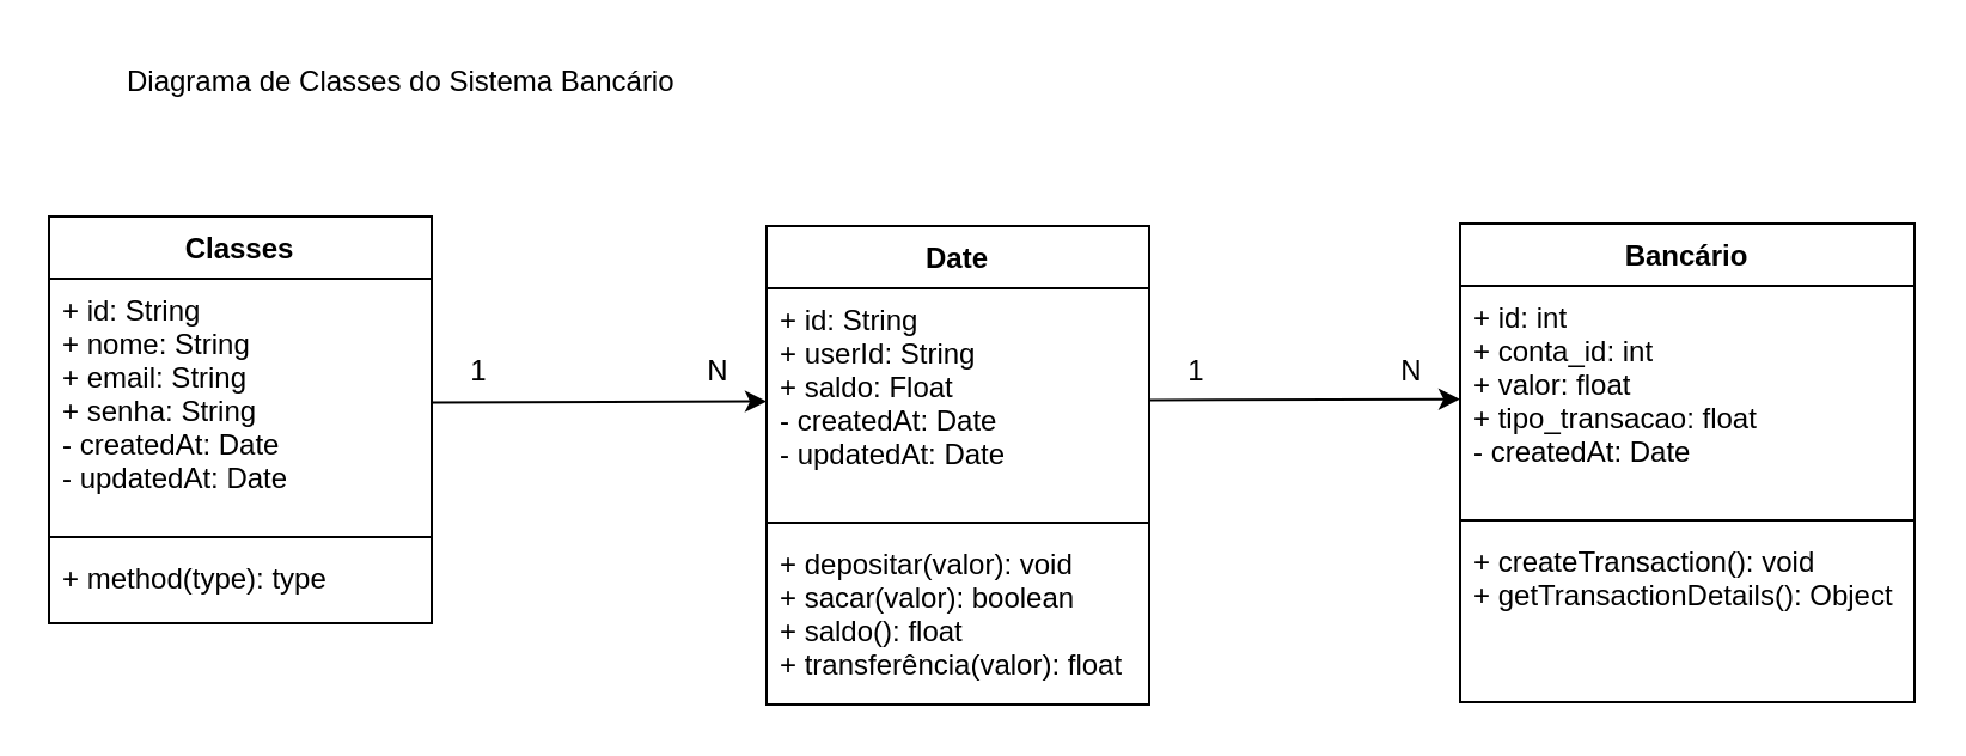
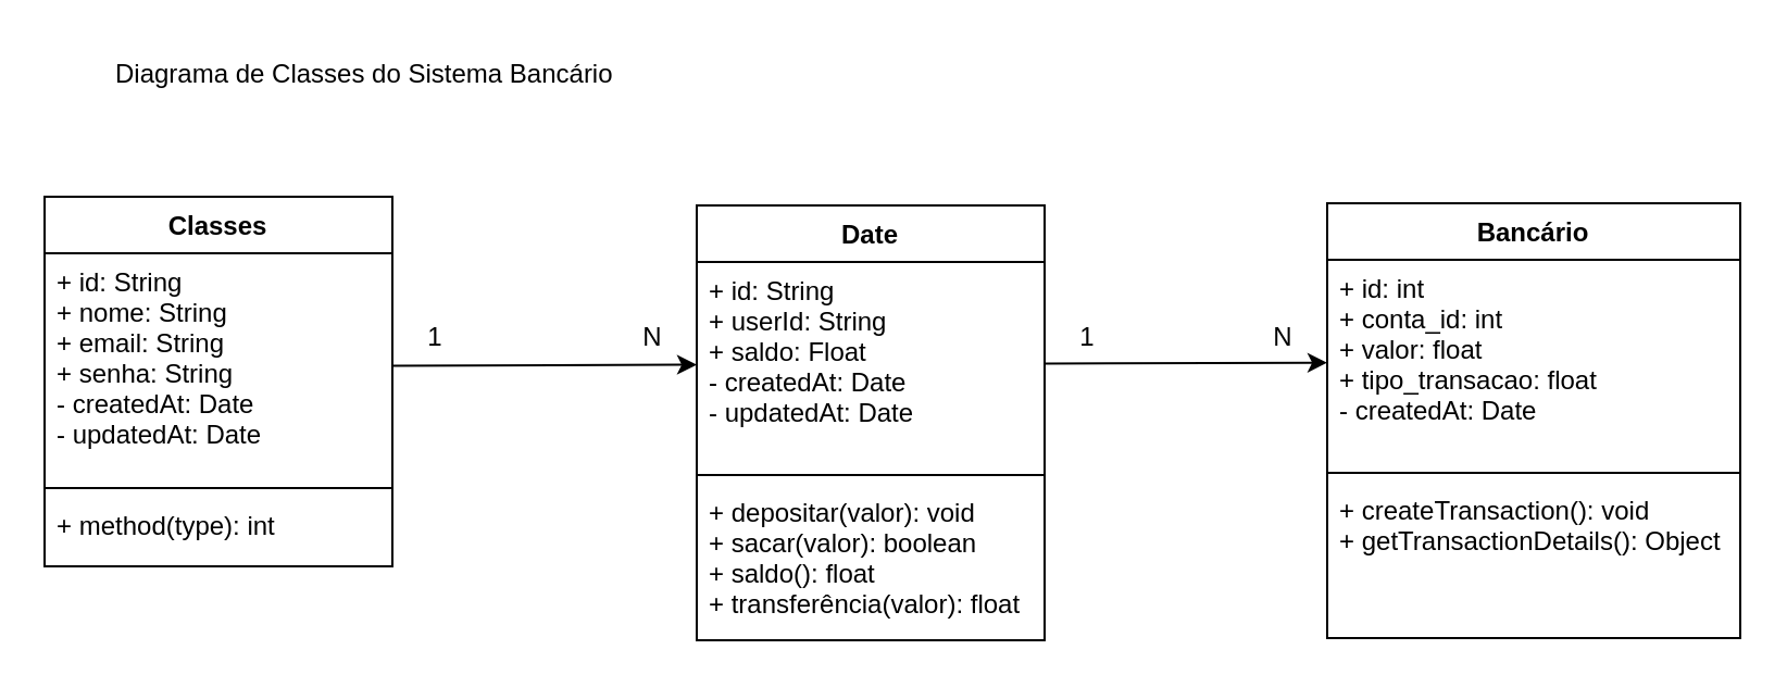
- <mxCell id="5" value="+ method(type): type" style="text;strokeColor=none;fillColor=none;align=left;verticalAlign=top;spacingLeft=4;spacingRight=4;overflow=hidden;rotatable=0;points=[[0,0.5],[1,0.5]];portConstraint=eastwest;" parent="2" vertex="1"><mxGeometry y="138" width="160" height="32" as="geometry" /></mxCell>
+ <mxCell id="5" value="+ method(type): int" style="text;strokeColor=none;fillColor=none;align=left;verticalAlign=top;spacingLeft=4;spacingRight=4;overflow=hidden;rotatable=0;points=[[0,0.5],[1,0.5]];portConstraint=eastwest;" parent="2" vertex="1"><mxGeometry y="138" width="160" height="32" as="geometry" /></mxCell>
